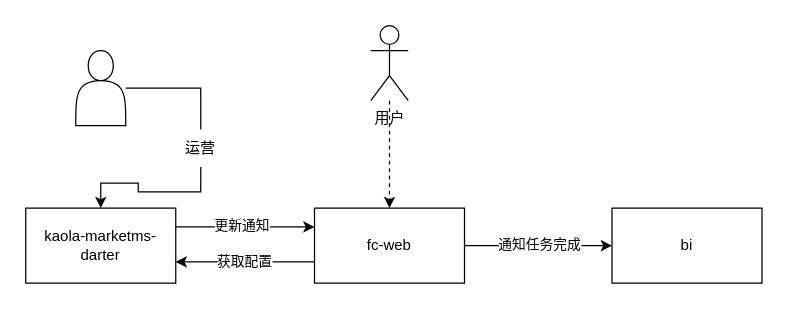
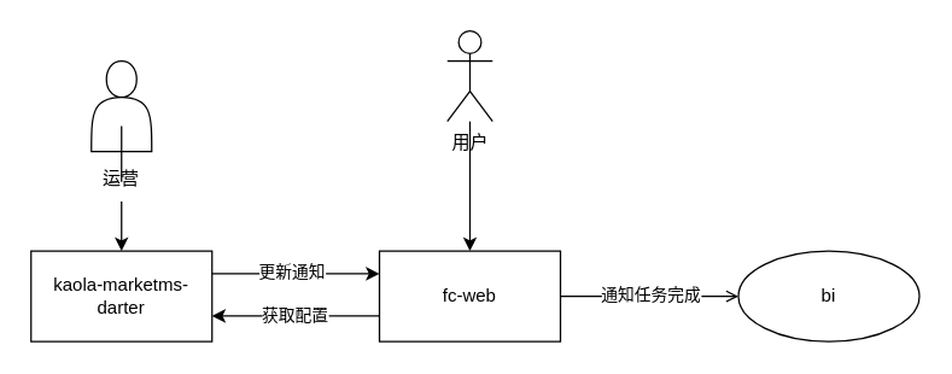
- <mxCell id="14" value="运营" style="text;html=1;strokeColor=none;fillColor=none;align=center;verticalAlign=middle;whiteSpace=wrap;rounded=0;" vertex="1" parent="1"><mxGeometry x="130" y="103" width="60" height="30" as="geometry" /></mxCell>
+ <mxCell id="14" value="运营" style="text;html=1;strokeColor=none;fillColor=none;align=center;verticalAlign=middle;whiteSpace=wrap;rounded=0;" vertex="1" parent="1"><mxGeometry x="50" y="103" width="60" height="30" as="geometry" /></mxCell>
- <mxCell id="7" value="" style="edgeStyle=orthogonalEdgeStyle;rounded=0;orthogonalLoop=1;jettySize=auto;html=1;dashed=1;" edge="1" parent="1" source="8" target="6"><mxGeometry relative="1" as="geometry" /></mxCell>
+ <mxCell id="7" value="" style="edgeStyle=orthogonalEdgeStyle;rounded=0;orthogonalLoop=1;jettySize=auto;html=1;" edge="1" parent="1" source="8" target="6"><mxGeometry relative="1" as="geometry" /></mxCell>
- <mxCell id="4" value="" style="edgeStyle=orthogonalEdgeStyle;rounded=0;orthogonalLoop=1;jettySize=auto;html=1;" edge="1" parent="1" source="6" target="9"><mxGeometry relative="1" as="geometry" /></mxCell>
+ <mxCell id="4" value="" style="edgeStyle=orthogonalEdgeStyle;rounded=0;orthogonalLoop=1;jettySize=auto;html=1;endArrow=open;" edge="1" parent="1" source="6" target="9"><mxGeometry relative="1" as="geometry" /></mxCell>
- <mxCell id="9" value="bi" style="rounded=0;whiteSpace=wrap;html=1;" vertex="1" parent="1"><mxGeometry x="489" y="166" width="120" height="60" as="geometry" /></mxCell>
+ <mxCell id="9" value="bi" style="ellipse;whiteSpace=wrap;html=1;" vertex="1" parent="1"><mxGeometry x="489" y="166" width="120" height="60" as="geometry" /></mxCell>
